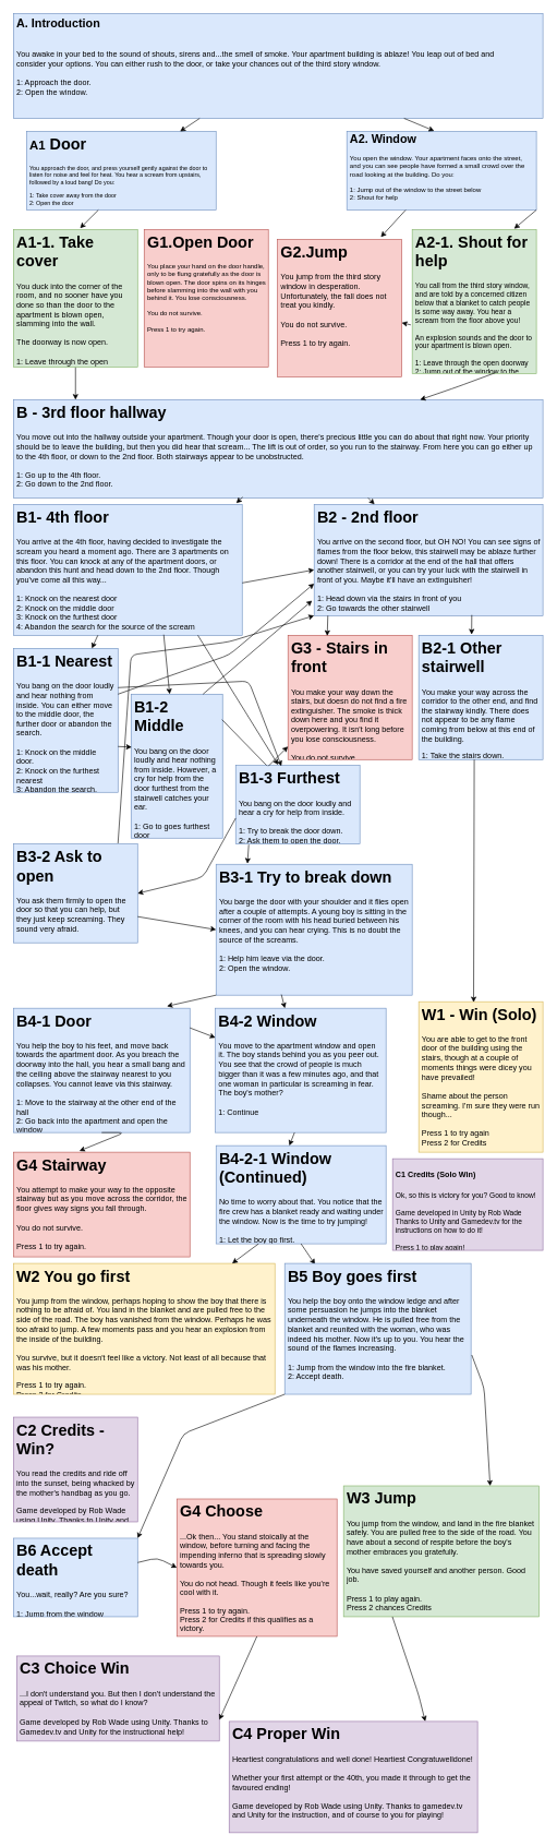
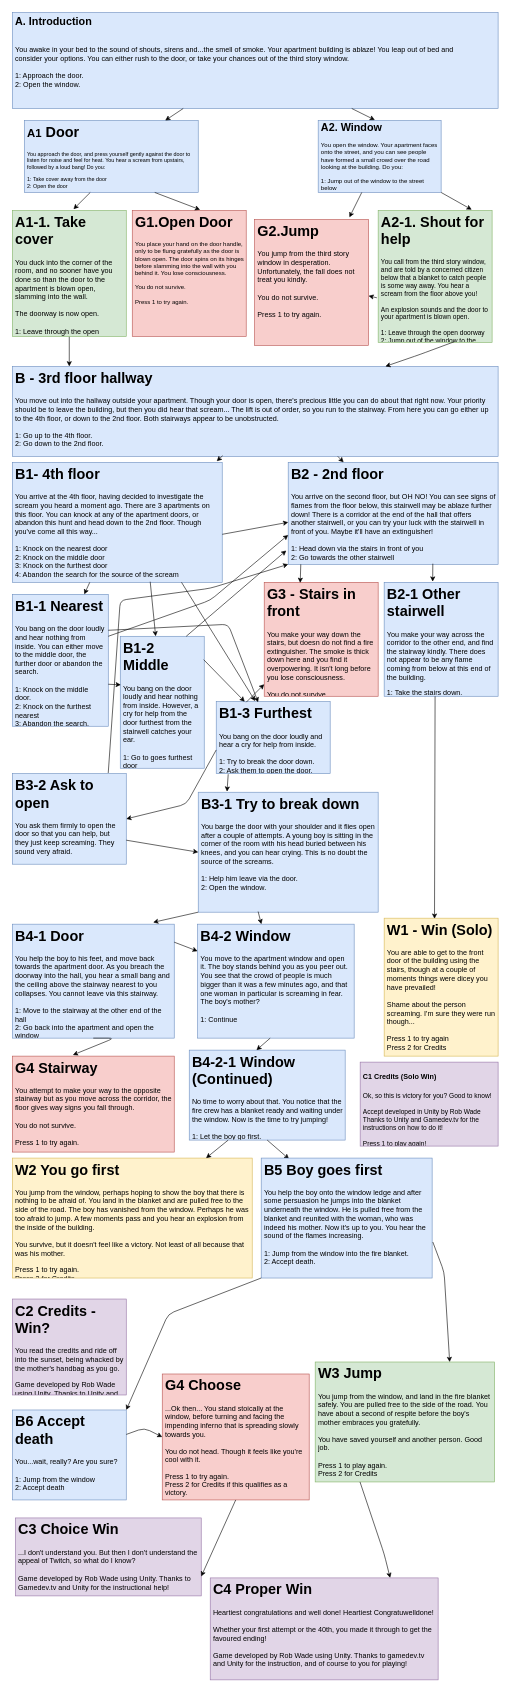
- <mxCell id="4" value="&lt;h1 style=&quot;font-size: 18px&quot;&gt;&lt;font style=&quot;font-size: 18px&quot;&gt;A2. Window&lt;/font&gt;&lt;/h1&gt;&lt;p style=&quot;font-size: 10px&quot;&gt;&lt;font face=&quot;Helvetica&quot;&gt;&lt;font style=&quot;font-size: 10px&quot;&gt;You open the window. Your apartment faces onto the street, and you can see people have formed a small crowd over the road looking at the building. Do you:&lt;br&gt;&lt;/font&gt;&lt;/font&gt;&lt;span&gt;&lt;br&gt;1: Jump out of the window to the street below&lt;br&gt;&lt;/span&gt;&lt;span&gt;2: Shout for help&lt;/span&gt;&lt;/p&gt;" style="text;html=1;strokeColor=#6c8ebf;fillColor=#dae8fc;spacing=5;spacingTop=-20;whiteSpace=wrap;overflow=hidden;rounded=0;" vertex="1" parent="1"><mxGeometry x="530" y="200" width="290" height="120" as="geometry" /></mxCell>
+ <mxCell id="4" value="&lt;h1 style=&quot;font-size: 18px&quot;&gt;&lt;font style=&quot;font-size: 18px&quot;&gt;A2. Window&lt;/font&gt;&lt;/h1&gt;&lt;p style=&quot;font-size: 10px&quot;&gt;&lt;font face=&quot;Helvetica&quot;&gt;&lt;font style=&quot;font-size: 10px&quot;&gt;You open the window. Your apartment faces onto the street, and you can see people have formed a small crowd over the road looking at the building. Do you:&lt;br&gt;&lt;/font&gt;&lt;/font&gt;&lt;span&gt;&lt;br&gt;1: Jump out of the window to the street below&lt;br&gt;&lt;/span&gt;&lt;span&gt;2: Shout for help&lt;/span&gt;&lt;/p&gt;" style="text;html=1;strokeColor=#6c8ebf;fillColor=#dae8fc;spacing=5;spacingTop=-20;whiteSpace=wrap;overflow=hidden;rounded=0;" vertex="1" parent="1"><mxGeometry x="530" y="200" width="205" height="120" as="geometry" /></mxCell>
+ <mxCell id="13" value="" style="endArrow=classic;html=1;entryX=0.595;entryY=-0.006;entryDx=0;entryDy=0;entryPerimeter=0;exitX=0.75;exitY=1;exitDx=0;exitDy=0;" edge="1" parent="1" source="3" target="12"><mxGeometry width="50" height="50" relative="1" as="geometry"><mxPoint x="230" y="350" as="sourcePoint" /><mxPoint x="270" y="400" as="targetPoint" /></mxGeometry></mxCell>
- <mxCell id="32" value="" style="endArrow=none;html=1;entryX=0.25;entryY=0;entryDx=0;entryDy=0;exitX=0.993;exitY=0.177;exitDx=0;exitDy=0;exitPerimeter=0;" edge="1" parent="1" source="29" target="31"><mxGeometry width="50" height="50" relative="1" as="geometry"><mxPoint x="374" y="1100" as="sourcePoint" /><mxPoint x="424" y="1050" as="targetPoint" /></mxGeometry></mxCell>
+ <mxCell id="32" value="" style="endArrow=classic;html=1;entryX=0.25;entryY=0;entryDx=0;entryDy=0;exitX=0.993;exitY=0.177;exitDx=0;exitDy=0;exitPerimeter=0;" edge="1" parent="1" source="29" target="31"><mxGeometry width="50" height="50" relative="1" as="geometry"><mxPoint x="374" y="1100" as="sourcePoint" /><mxPoint x="424" y="1050" as="targetPoint" /></mxGeometry></mxCell>
- <mxCell id="66" value="&lt;h1&gt;&lt;font style=&quot;font-size: 12px&quot;&gt;C1 Credits (Solo Win)&lt;/font&gt;&lt;/h1&gt;&lt;div style=&quot;font-size: 11px&quot;&gt;&lt;font style=&quot;font-size: 11px&quot;&gt;Ok, so this is victory for you? Good to know!&lt;br&gt;&lt;br&gt;Game developed in Unity by Rob Wade&lt;/font&gt;&lt;/div&gt;&lt;div style=&quot;font-size: 11px&quot;&gt;&lt;font style=&quot;font-size: 11px&quot;&gt;Thanks to Unity and Gamedev.tv for the instructions on how to do it!&lt;/font&gt;&lt;/div&gt;&lt;div style=&quot;font-size: 11px&quot;&gt;&lt;font style=&quot;font-size: 11px&quot;&gt;&lt;br&gt;&lt;/font&gt;&lt;/div&gt;&lt;div style=&quot;font-size: 11px&quot;&gt;&lt;font style=&quot;font-size: 11px&quot;&gt;Press 1 to play again!&lt;/font&gt;&lt;/div&gt;" style="text;html=1;strokeColor=#9673a6;fillColor=#e1d5e7;spacing=5;spacingTop=-20;whiteSpace=wrap;overflow=hidden;rounded=0;" vertex="1" parent="1"><mxGeometry x="600" y="1770" width="230" height="140" as="geometry" /></mxCell>
+ <mxCell id="66" value="&lt;h1&gt;&lt;font style=&quot;font-size: 12px&quot;&gt;C1 Credits (Solo Win)&lt;/font&gt;&lt;/h1&gt;&lt;div style=&quot;font-size: 11px&quot;&gt;&lt;font style=&quot;font-size: 11px&quot;&gt;Ok, so this is victory for you? Good to know!&lt;br&gt;&lt;br&gt;Accept developed in Unity by Rob Wade&lt;/font&gt;&lt;/div&gt;&lt;div style=&quot;font-size: 11px&quot;&gt;&lt;font style=&quot;font-size: 11px&quot;&gt;Thanks to Unity and Gamedev.tv for the instructions on how to do it!&lt;/font&gt;&lt;/div&gt;&lt;div style=&quot;font-size: 11px&quot;&gt;&lt;font style=&quot;font-size: 11px&quot;&gt;&lt;br&gt;&lt;/font&gt;&lt;/div&gt;&lt;div style=&quot;font-size: 11px&quot;&gt;&lt;font style=&quot;font-size: 11px&quot;&gt;Press 1 to play again!&lt;/font&gt;&lt;/div&gt;" style="text;html=1;strokeColor=#9673a6;fillColor=#e1d5e7;spacing=5;spacingTop=-20;whiteSpace=wrap;overflow=hidden;rounded=0;" vertex="1" parent="1"><mxGeometry x="600" y="1770" width="230" height="140" as="geometry" /></mxCell>
- <mxCell id="51" value="&lt;h1&gt;B4-2-1 Window (Continued)&lt;/h1&gt;&lt;div&gt;&lt;div&gt;No time to worry about that. You notice that the fire crew has a blanket ready and waiting under the window. Now is the time to try jumping!&lt;br&gt;&lt;/div&gt;&lt;div&gt;&lt;br&gt;&lt;/div&gt;&lt;div&gt;1: Let the boy go first.&lt;/div&gt;&lt;div&gt;2: Go first yourself.&lt;/div&gt;&lt;div&gt;&lt;br&gt;&lt;/div&gt;&lt;/div&gt;" style="text;html=1;strokeColor=#6c8ebf;fillColor=#dae8fc;spacing=5;spacingTop=-20;whiteSpace=wrap;overflow=hidden;rounded=0;" vertex="1" parent="1"><mxGeometry x="330" y="1750" width="260" height="150" as="geometry" /></mxCell>
+ <mxCell id="51" value="&lt;h1&gt;B4-2-1 Window (Continued)&lt;/h1&gt;&lt;div&gt;&lt;div&gt;No time to worry about that. You notice that the fire crew has a blanket ready and waiting under the window. Now is the time to try jumping!&lt;br&gt;&lt;/div&gt;&lt;div&gt;&lt;br&gt;&lt;/div&gt;&lt;div&gt;1: Let the boy go first.&lt;/div&gt;&lt;div&gt;2: Go first yourself.&lt;/div&gt;&lt;div&gt;&lt;br&gt;&lt;/div&gt;&lt;/div&gt;" style="text;html=1;strokeColor=#6c8ebf;fillColor=#dae8fc;spacing=5;spacingTop=-20;whiteSpace=wrap;overflow=hidden;rounded=0;" vertex="1" parent="1"><mxGeometry x="315" y="1750" width="260" height="150" as="geometry" /></mxCell>
- <mxCell id="63" value="&lt;h1&gt;W3 Jump&lt;/h1&gt;&lt;div&gt;You jump from the window, and land in the fire blanket safely. You are pulled free to the side of the road. You have about a second of respite before the boy's mother embraces you gratefully.&lt;/div&gt;&lt;div&gt;&lt;br&gt;&lt;/div&gt;&lt;div&gt;You have saved yourself and another person. Good job.&lt;/div&gt;&lt;div&gt;&lt;br&gt;&lt;/div&gt;&lt;div&gt;Press 1 to play again.&lt;/div&gt;&lt;div&gt;Press 2 chances Credits&lt;/div&gt;" style="text;html=1;strokeColor=#82b366;fillColor=#d5e8d4;spacing=5;spacingTop=-20;whiteSpace=wrap;overflow=hidden;rounded=0;" vertex="1" parent="1"><mxGeometry x="525" y="2270" width="299" height="200" as="geometry" /></mxCell>
+ <mxCell id="63" value="&lt;h1&gt;W3 Jump&lt;/h1&gt;&lt;div&gt;You jump from the window, and land in the fire blanket safely. You are pulled free to the side of the road. You have about a second of respite before the boy's mother embraces you gratefully.&lt;/div&gt;&lt;div&gt;&lt;br&gt;&lt;/div&gt;&lt;div&gt;You have saved yourself and another person. Good job.&lt;/div&gt;&lt;div&gt;&lt;br&gt;&lt;/div&gt;&lt;div&gt;Press 1 to play again.&lt;/div&gt;&lt;div&gt;Press 2 for Credits&lt;/div&gt;" style="text;html=1;strokeColor=#82b366;fillColor=#d5e8d4;spacing=5;spacingTop=-20;whiteSpace=wrap;overflow=hidden;rounded=0;" vertex="1" parent="1"><mxGeometry x="525" y="2270" width="299" height="200" as="geometry" /></mxCell>
- <mxCell id="60" value="&lt;h1&gt;B6 Accept death&lt;/h1&gt;&lt;div&gt;You...wait, really? Are you sure?&lt;/div&gt;&lt;div&gt;&lt;br&gt;&lt;/div&gt;&lt;div&gt;1: Jump from the window&lt;/div&gt;&lt;div&gt;2: Accept death&lt;/div&gt;" style="text;html=1;strokeColor=#6c8ebf;fillColor=#dae8fc;spacing=5;spacingTop=-20;whiteSpace=wrap;overflow=hidden;rounded=0;" vertex="1" parent="1"><mxGeometry x="20" y="2350" width="190" height="120" as="geometry" /></mxCell>
+ <mxCell id="60" value="&lt;h1&gt;B6 Accept death&lt;/h1&gt;&lt;div&gt;You...wait, really? Are you sure?&lt;/div&gt;&lt;div&gt;&lt;br&gt;&lt;/div&gt;&lt;div&gt;1: Jump from the window&lt;/div&gt;&lt;div&gt;2: Accept death&lt;/div&gt;" style="text;html=1;strokeColor=#6c8ebf;fillColor=#dae8fc;spacing=5;spacingTop=-20;whiteSpace=wrap;overflow=hidden;rounded=0;" vertex="1" parent="1"><mxGeometry x="20" y="2350" width="190" height="150" as="geometry" /></mxCell>
